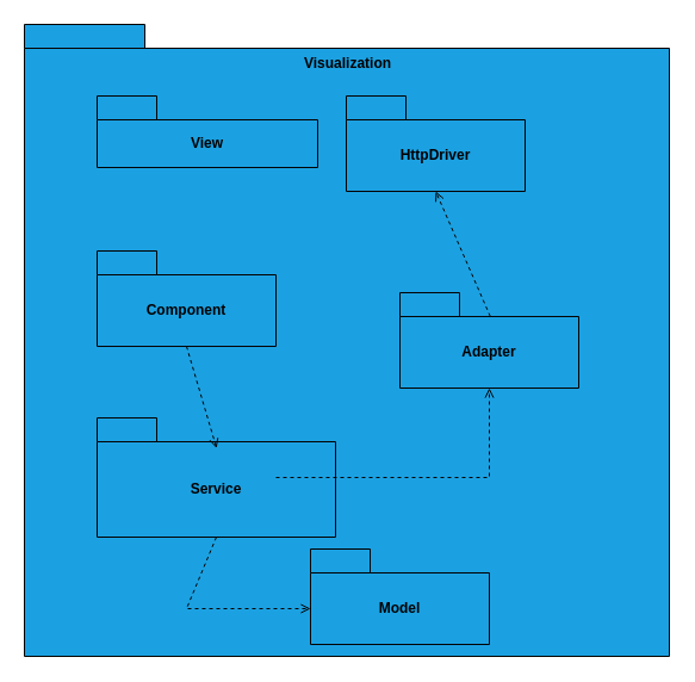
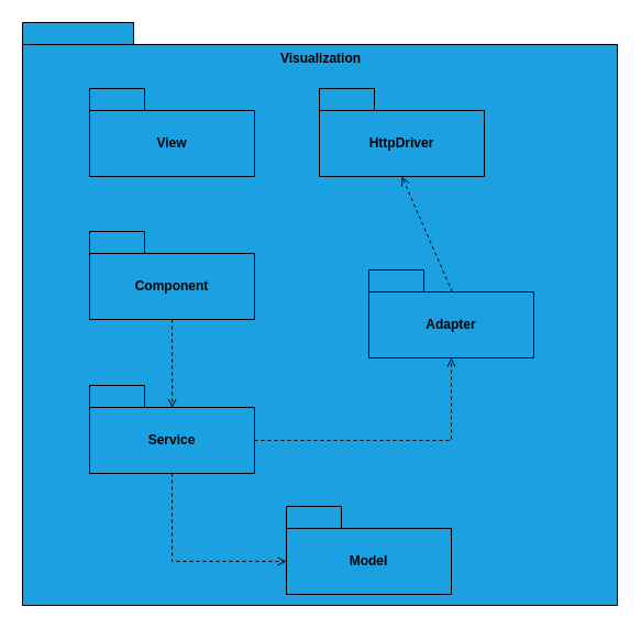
- <mxCell id="3" value="View" style="shape=folder;fontStyle=1;tabWidth=50;tabHeight=20;tabPosition=left;html=1;boundedLbl=1;whiteSpace=wrap;fillColor=#1BA1E2;strokeColor=#030303;" parent="1" vertex="1"><mxGeometry x="81" y="80" width="185" height="60" as="geometry" /></mxCell>
+ <mxCell id="3" value="View" style="shape=folder;fontStyle=1;tabWidth=50;tabHeight=20;tabPosition=left;html=1;boundedLbl=1;whiteSpace=wrap;fillColor=#1BA1E2;strokeColor=#030303;" parent="1" vertex="1"><mxGeometry x="81" y="80" width="150" height="80" as="geometry" /></mxCell>
- <mxCell id="5" value="Service" style="shape=folder;fontStyle=1;tabWidth=50;tabHeight=20;tabPosition=left;html=1;boundedLbl=1;whiteSpace=wrap;fillColor=#1BA1E2;strokeColor=#030303;" parent="1" vertex="1"><mxGeometry x="81" y="350" width="200" height="100" as="geometry" /></mxCell>
+ <mxCell id="5" value="Service" style="shape=folder;fontStyle=1;tabWidth=50;tabHeight=20;tabPosition=left;html=1;boundedLbl=1;whiteSpace=wrap;fillColor=#1BA1E2;strokeColor=#030303;" parent="1" vertex="1"><mxGeometry x="81" y="350" width="150" height="80" as="geometry" /></mxCell>
